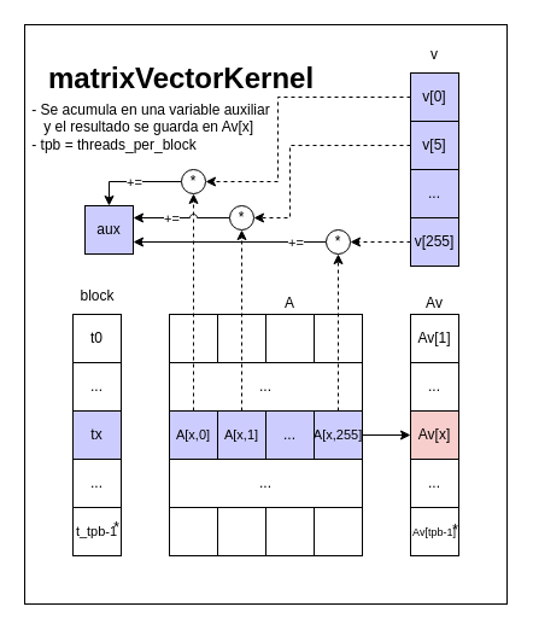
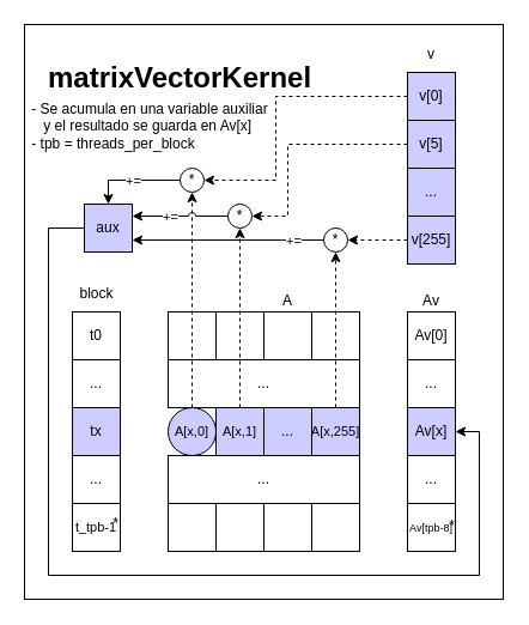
- <mxCell id="35" value="Av[1]" style="rounded=0;whiteSpace=wrap;html=1;" parent="1" vertex="1"><mxGeometry x="340" y="260" width="40" height="40" as="geometry" /></mxCell>
+ <mxCell id="35" value="Av[0]" style="rounded=0;whiteSpace=wrap;html=1;" parent="1" vertex="1"><mxGeometry x="340" y="260" width="40" height="40" as="geometry" /></mxCell>
- <mxCell id="3" value="&lt;font style=&quot;font-size: 11px;&quot;&gt;A[x,0]&lt;/font&gt;" style="rounded=0;whiteSpace=wrap;html=1;fillColor=#CCCCFF;" parent="1" vertex="1"><mxGeometry x="140" y="340" width="40" height="40" as="geometry" /></mxCell>
+ <mxCell id="3" value="&lt;font style=&quot;font-size: 11px;&quot;&gt;A[x,0]&lt;/font&gt;" style="ellipse;whiteSpace=wrap;html=1;fillColor=#CCCCFF;" parent="1" vertex="1"><mxGeometry x="140" y="340" width="40" height="40" as="geometry" /></mxCell>
- <mxCell id="12" style="edgeStyle=orthogonalEdgeStyle;rounded=0;orthogonalLoop=1;jettySize=auto;html=1;" parent="1" source="13" target="33" edge="1"><mxGeometry relative="1" as="geometry" /></mxCell>
- <mxCell id="33" value="Av[x]" style="rounded=0;whiteSpace=wrap;html=1;fillColor=#f8cecc;" parent="1" vertex="1"><mxGeometry x="340" y="340" width="40" height="40" as="geometry" /></mxCell>
+ <mxCell id="33" value="Av[x]" style="rounded=0;whiteSpace=wrap;html=1;fillColor=#CCCCFF;" parent="1" vertex="1"><mxGeometry x="340" y="340" width="40" height="40" as="geometry" /></mxCell>
- <mxCell id="37" value="&lt;font style=&quot;font-size: 9px;&quot;&gt;Av[tpb-1]&lt;/font&gt;" style="rounded=0;whiteSpace=wrap;html=1;" parent="1" vertex="1"><mxGeometry x="340" y="420" width="40" height="40" as="geometry" /></mxCell>
+ <mxCell id="37" value="&lt;font style=&quot;font-size: 9px;&quot;&gt;Av[tpb-8]&lt;/font&gt;" style="rounded=0;whiteSpace=wrap;html=1;" parent="1" vertex="1"><mxGeometry x="340" y="420" width="40" height="40" as="geometry" /></mxCell>
+ <mxCell id="45" style="edgeStyle=orthogonalEdgeStyle;rounded=0;orthogonalLoop=1;jettySize=auto;html=1;entryX=1;entryY=0.5;entryDx=0;entryDy=0;exitX=0;exitY=0.5;exitDx=0;exitDy=0;" edge="1" parent="1" source="46" target="33"><mxGeometry relative="1" as="geometry"><Array as="points"><mxPoint x="40" y="190" /><mxPoint x="40" y="480" /><mxPoint x="400" y="480" /><mxPoint x="400" y="360" /></Array></mxGeometry></mxCell>
